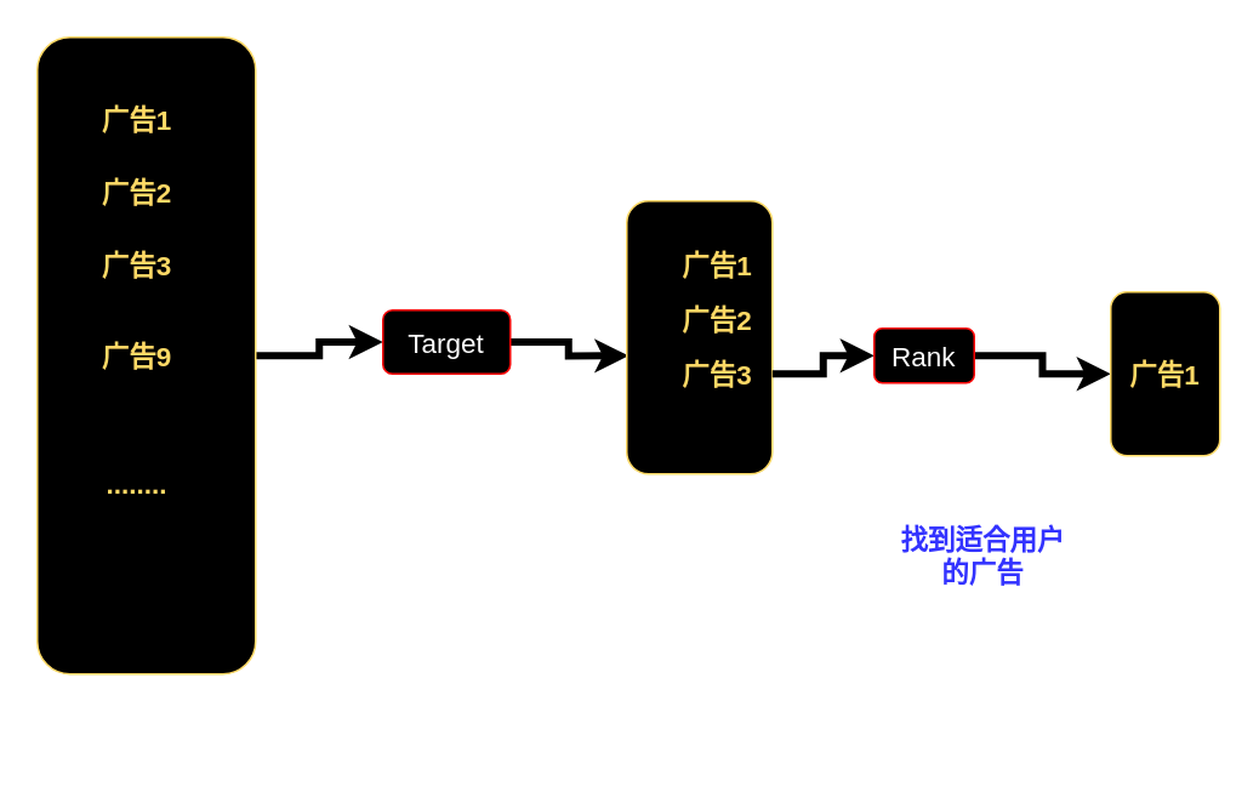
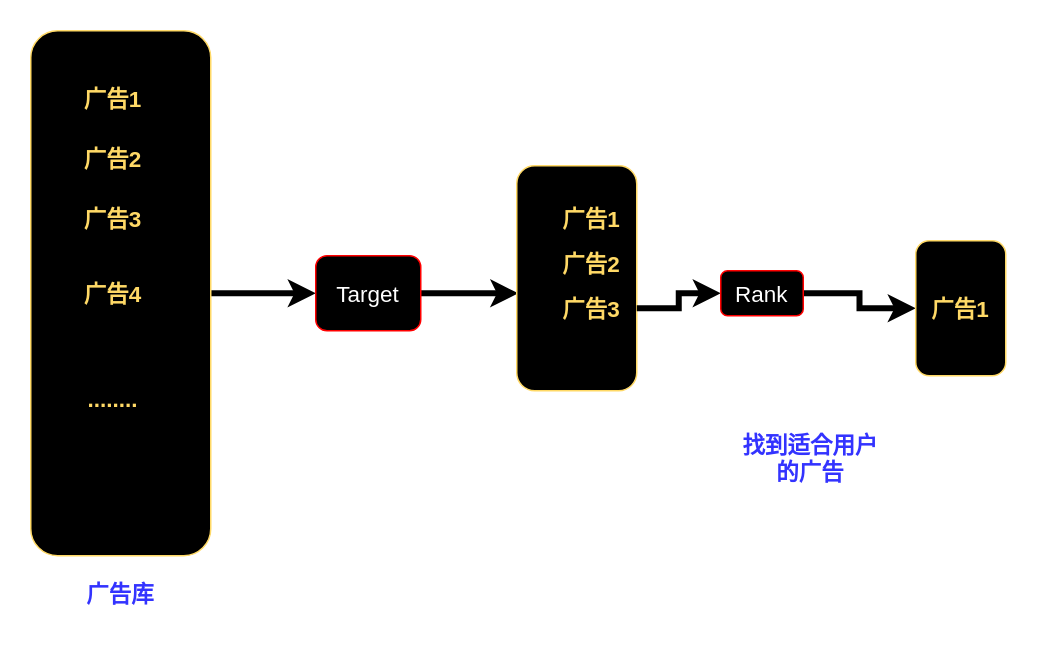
- <mxCell id="10" value="&lt;font color=&quot;#ffffff&quot;&gt;Target&lt;/font&gt;" style="rounded=1;whiteSpace=wrap;html=1;strokeColor=#FF0000;fontSize=15;fontColor=#FFD966;fillColor=#000000;" vertex="1" parent="1"><mxGeometry x="210" y="170" width="70" height="35" as="geometry" /></mxCell>
+ <mxCell id="10" value="&lt;font color=&quot;#ffffff&quot;&gt;Target&lt;/font&gt;" style="rounded=1;whiteSpace=wrap;html=1;strokeColor=#FF0000;fontSize=15;fontColor=#FFD966;fillColor=#000000;" vertex="1" parent="1"><mxGeometry x="210" y="170" width="70" height="50" as="geometry" /></mxCell>
- <mxCell id="7" value="&lt;font size=&quot;1&quot; color=&quot;#ffd966&quot;&gt;&lt;b style=&quot;font-size: 15px;&quot;&gt;广告9&lt;/b&gt;&lt;/font&gt;" style="text;html=1;strokeColor=none;fillColor=none;align=center;verticalAlign=middle;whiteSpace=wrap;rounded=0;" vertex="1" parent="1"><mxGeometry x="45" y="180" width="60" height="30" as="geometry" /></mxCell>
+ <mxCell id="7" value="&lt;font size=&quot;1&quot; color=&quot;#ffd966&quot;&gt;&lt;b style=&quot;font-size: 15px;&quot;&gt;广告4&lt;/b&gt;&lt;/font&gt;" style="text;html=1;strokeColor=none;fillColor=none;align=center;verticalAlign=middle;whiteSpace=wrap;rounded=0;" vertex="1" parent="1"><mxGeometry x="45" y="180" width="60" height="30" as="geometry" /></mxCell>
+ <mxCell id="20" value="&lt;span style=&quot;font-size: 15px;&quot;&gt;&lt;b style=&quot;&quot;&gt;&lt;font color=&quot;#3333ff&quot;&gt;广告库&lt;/font&gt;&lt;/b&gt;&lt;/span&gt;" style="text;html=1;strokeColor=none;fillColor=none;align=center;verticalAlign=middle;whiteSpace=wrap;rounded=0;" vertex="1" parent="1"><mxGeometry x="40" y="380" width="80" height="30" as="geometry" /></mxCell>
